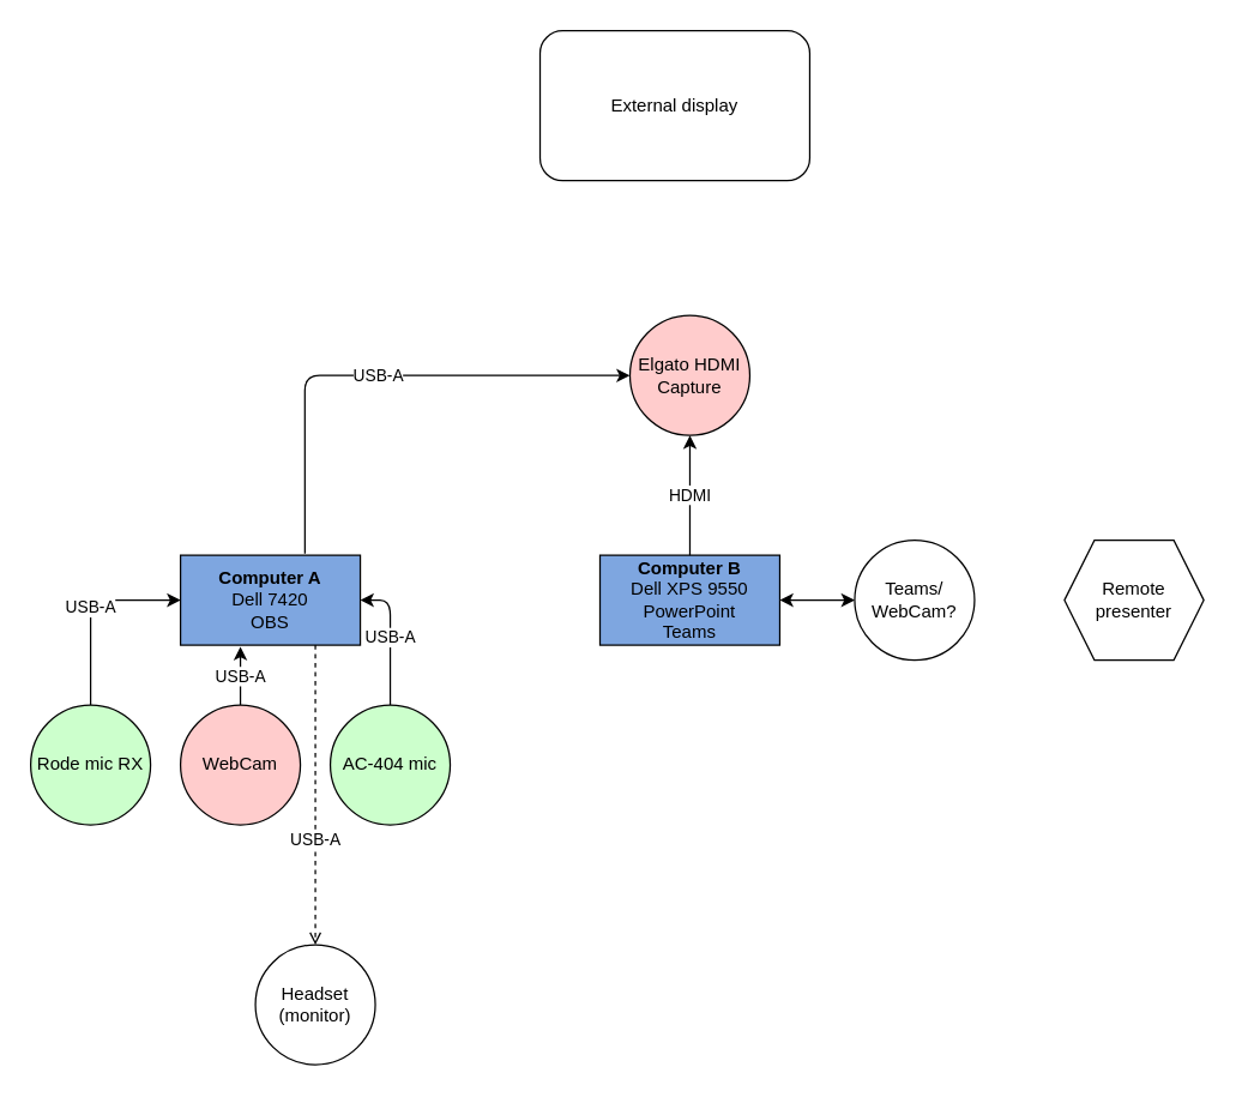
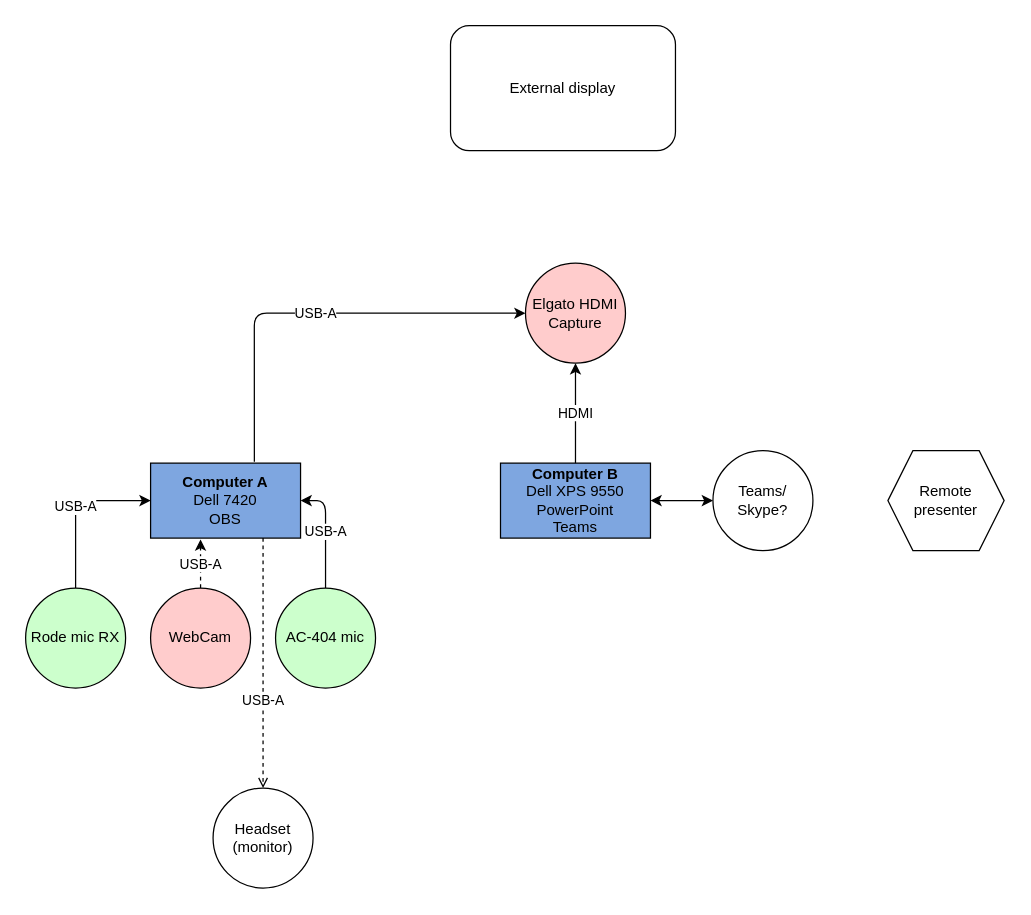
- <mxCell id="16" value="&lt;div&gt;Teams/&lt;/div&gt;&lt;div&gt;WebCam?&lt;/div&gt;" style="ellipse;whiteSpace=wrap;html=1;aspect=fixed;" vertex="1" parent="1"><mxGeometry x="570" y="360" width="80" height="80" as="geometry" /></mxCell>
+ <mxCell id="16" value="&lt;div&gt;Teams/&lt;/div&gt;&lt;div&gt;Skype?&lt;/div&gt;" style="ellipse;whiteSpace=wrap;html=1;aspect=fixed;" vertex="1" parent="1"><mxGeometry x="570" y="360" width="80" height="80" as="geometry" /></mxCell>
- <mxCell id="13" value="USB-A" style="endArrow=classic;html=1;exitX=0.5;exitY=0;exitDx=0;exitDy=0;entryX=0.333;entryY=1.017;entryDx=0;entryDy=0;entryPerimeter=0;" edge="1" parent="1" source="9" target="2"><mxGeometry width="50" height="50" relative="1" as="geometry"><mxPoint x="390" y="610" as="sourcePoint" /><mxPoint x="440" y="560" as="targetPoint" /></mxGeometry></mxCell>
+ <mxCell id="13" value="USB-A" style="endArrow=classic;html=1;exitX=0.5;exitY=0;exitDx=0;exitDy=0;entryX=0.333;entryY=1.017;entryDx=0;entryDy=0;entryPerimeter=0;dashed=1;" edge="1" parent="1" source="9" target="2"><mxGeometry width="50" height="50" relative="1" as="geometry"><mxPoint x="390" y="610" as="sourcePoint" /><mxPoint x="440" y="560" as="targetPoint" /></mxGeometry></mxCell>
